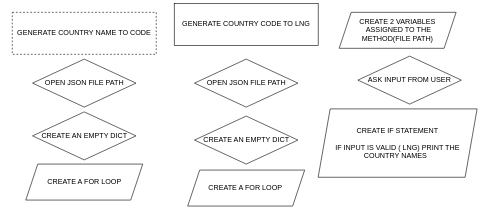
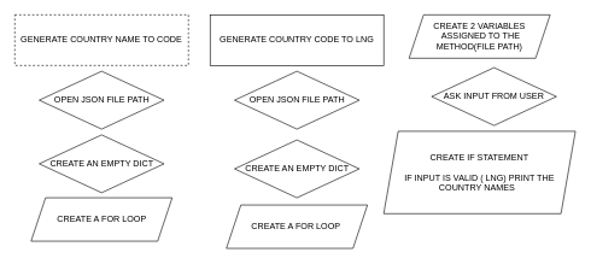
- <mxCell id="6" value="GENERATE COUNTRY CODE TO LNG" style="rounded=0;whiteSpace=wrap;html=1;" vertex="1" parent="1"><mxGeometry x="290" y="5" width="240" height="70" as="geometry" /></mxCell>
+ <mxCell id="6" value="GENERATE COUNTRY CODE TO LNG" style="rounded=0;whiteSpace=wrap;html=1;" vertex="1" parent="1"><mxGeometry x="290" y="20" width="240" height="70" as="geometry" /></mxCell>
